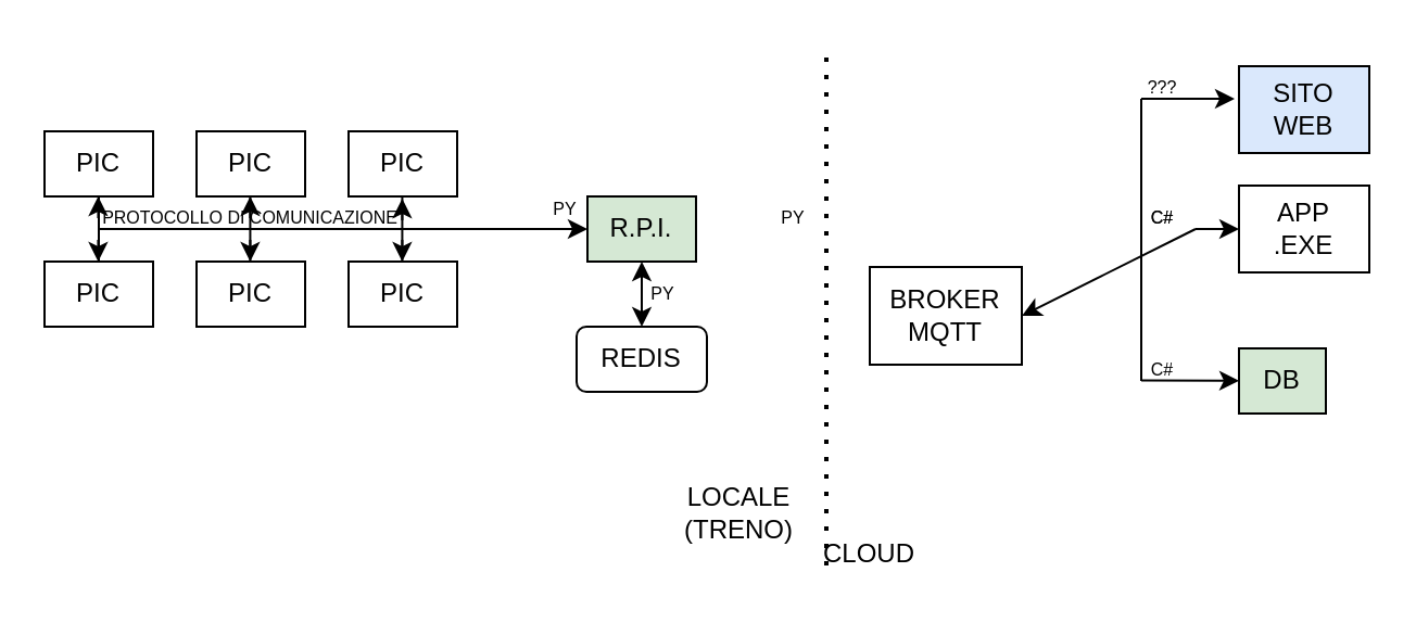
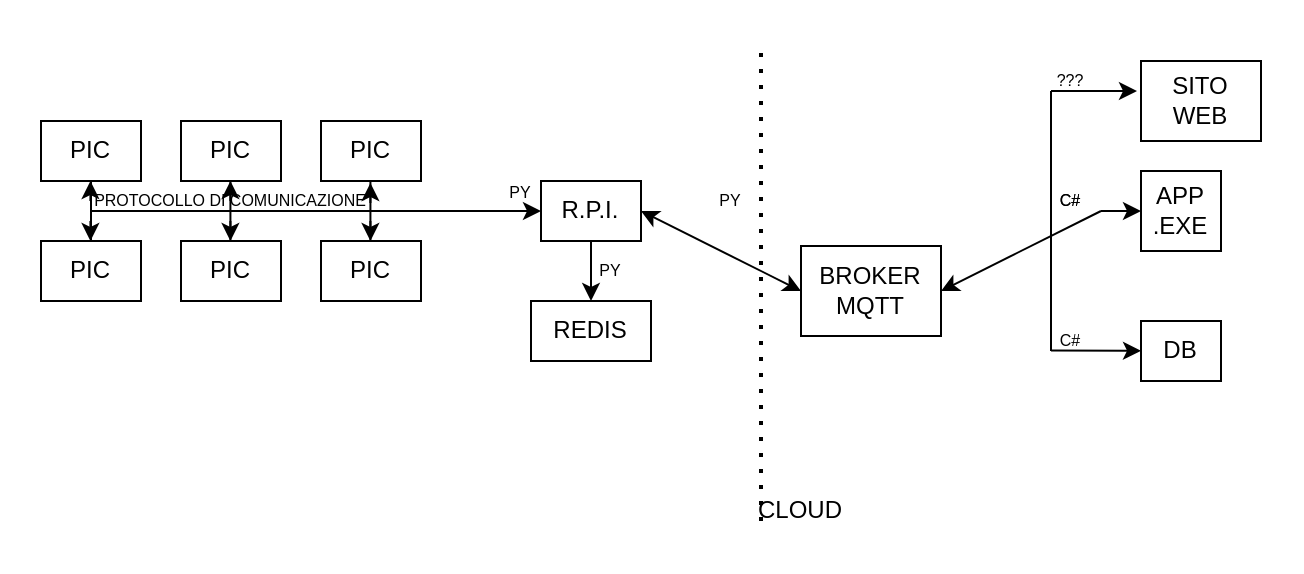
- <mxCell id="11" value="SITO &lt;br&gt;WEB" style="rounded=0;whiteSpace=wrap;html=1;fillColor=#dae8fc;" vertex="1" parent="1"><mxGeometry x="570" y="30" width="60" height="40" as="geometry" /></mxCell>
+ <mxCell id="11" value="SITO &lt;br&gt;WEB" style="rounded=0;whiteSpace=wrap;html=1;" vertex="1" parent="1"><mxGeometry x="570" y="30" width="60" height="40" as="geometry" /></mxCell>
- <mxCell id="8" value="R.P.I." style="rounded=0;whiteSpace=wrap;html=1;fillColor=#d5e8d4;" vertex="1" parent="1"><mxGeometry x="270" y="90" width="50" height="30" as="geometry" /></mxCell>
+ <mxCell id="8" value="R.P.I." style="rounded=0;whiteSpace=wrap;html=1;" vertex="1" parent="1"><mxGeometry x="270" y="90" width="50" height="30" as="geometry" /></mxCell>
- <mxCell id="12" value="APP&lt;br&gt;.EXE" style="rounded=0;whiteSpace=wrap;html=1;" vertex="1" parent="1"><mxGeometry x="570" y="85" width="60" height="40" as="geometry" /></mxCell>
+ <mxCell id="12" value="APP&lt;br&gt;.EXE" style="rounded=0;whiteSpace=wrap;html=1;" vertex="1" parent="1"><mxGeometry x="570" y="85" width="40" height="40" as="geometry" /></mxCell>
+ <mxCell id="25" value="" style="endArrow=classic;startArrow=classic;html=1;fontSize=8;entryX=0;entryY=0.5;entryDx=0;entryDy=0;exitX=1;exitY=0.5;exitDx=0;exitDy=0;" edge="1" parent="1" source="8" target="10"><mxGeometry width="50" height="50" relative="1" as="geometry"><mxPoint x="170" y="240" as="sourcePoint" /><mxPoint x="220" y="190" as="targetPoint" /></mxGeometry></mxCell>
- <mxCell id="26" value="" style="endArrow=classic;startArrow=classic;html=1;fontSize=8;entryX=0.5;entryY=1;entryDx=0;entryDy=0;exitX=0.5;exitY=0;exitDx=0;exitDy=0;" edge="1" parent="1" source="9" target="8"><mxGeometry width="50" height="50" relative="1" as="geometry"><mxPoint x="230" y="180" as="sourcePoint" /><mxPoint x="280" y="130" as="targetPoint" /></mxGeometry></mxCell>
+ <mxCell id="26" value="" style="endArrow=none;startArrow=classic;html=1;fontSize=8;entryX=0.5;entryY=1;entryDx=0;entryDy=0;exitX=0.5;exitY=0;exitDx=0;exitDy=0;" edge="1" parent="1" source="9" target="8"><mxGeometry width="50" height="50" relative="1" as="geometry"><mxPoint x="230" y="180" as="sourcePoint" /><mxPoint x="280" y="130" as="targetPoint" /></mxGeometry></mxCell>
- <mxCell id="9" value="REDIS" style="whiteSpace=wrap;html=1;rounded=1;" vertex="1" parent="1"><mxGeometry x="265" y="150" width="60" height="30" as="geometry" /></mxCell>
+ <mxCell id="9" value="REDIS" style="rounded=0;whiteSpace=wrap;html=1;" vertex="1" parent="1"><mxGeometry x="265" y="150" width="60" height="30" as="geometry" /></mxCell>
- <mxCell id="13" value="DB" style="rounded=0;whiteSpace=wrap;html=1;fillColor=#d5e8d4;" vertex="1" parent="1"><mxGeometry x="570" y="160" width="40" height="30" as="geometry" /></mxCell>
+ <mxCell id="13" value="DB" style="rounded=0;whiteSpace=wrap;html=1;" vertex="1" parent="1"><mxGeometry x="570" y="160" width="40" height="30" as="geometry" /></mxCell>
- <mxCell id="15" value="LOCALE (TRENO)" style="text;html=1;strokeColor=none;fillColor=none;align=center;verticalAlign=middle;whiteSpace=wrap;rounded=0;" vertex="1" parent="1"><mxGeometry x="320" y="226" width="40" height="20" as="geometry" /></mxCell>
